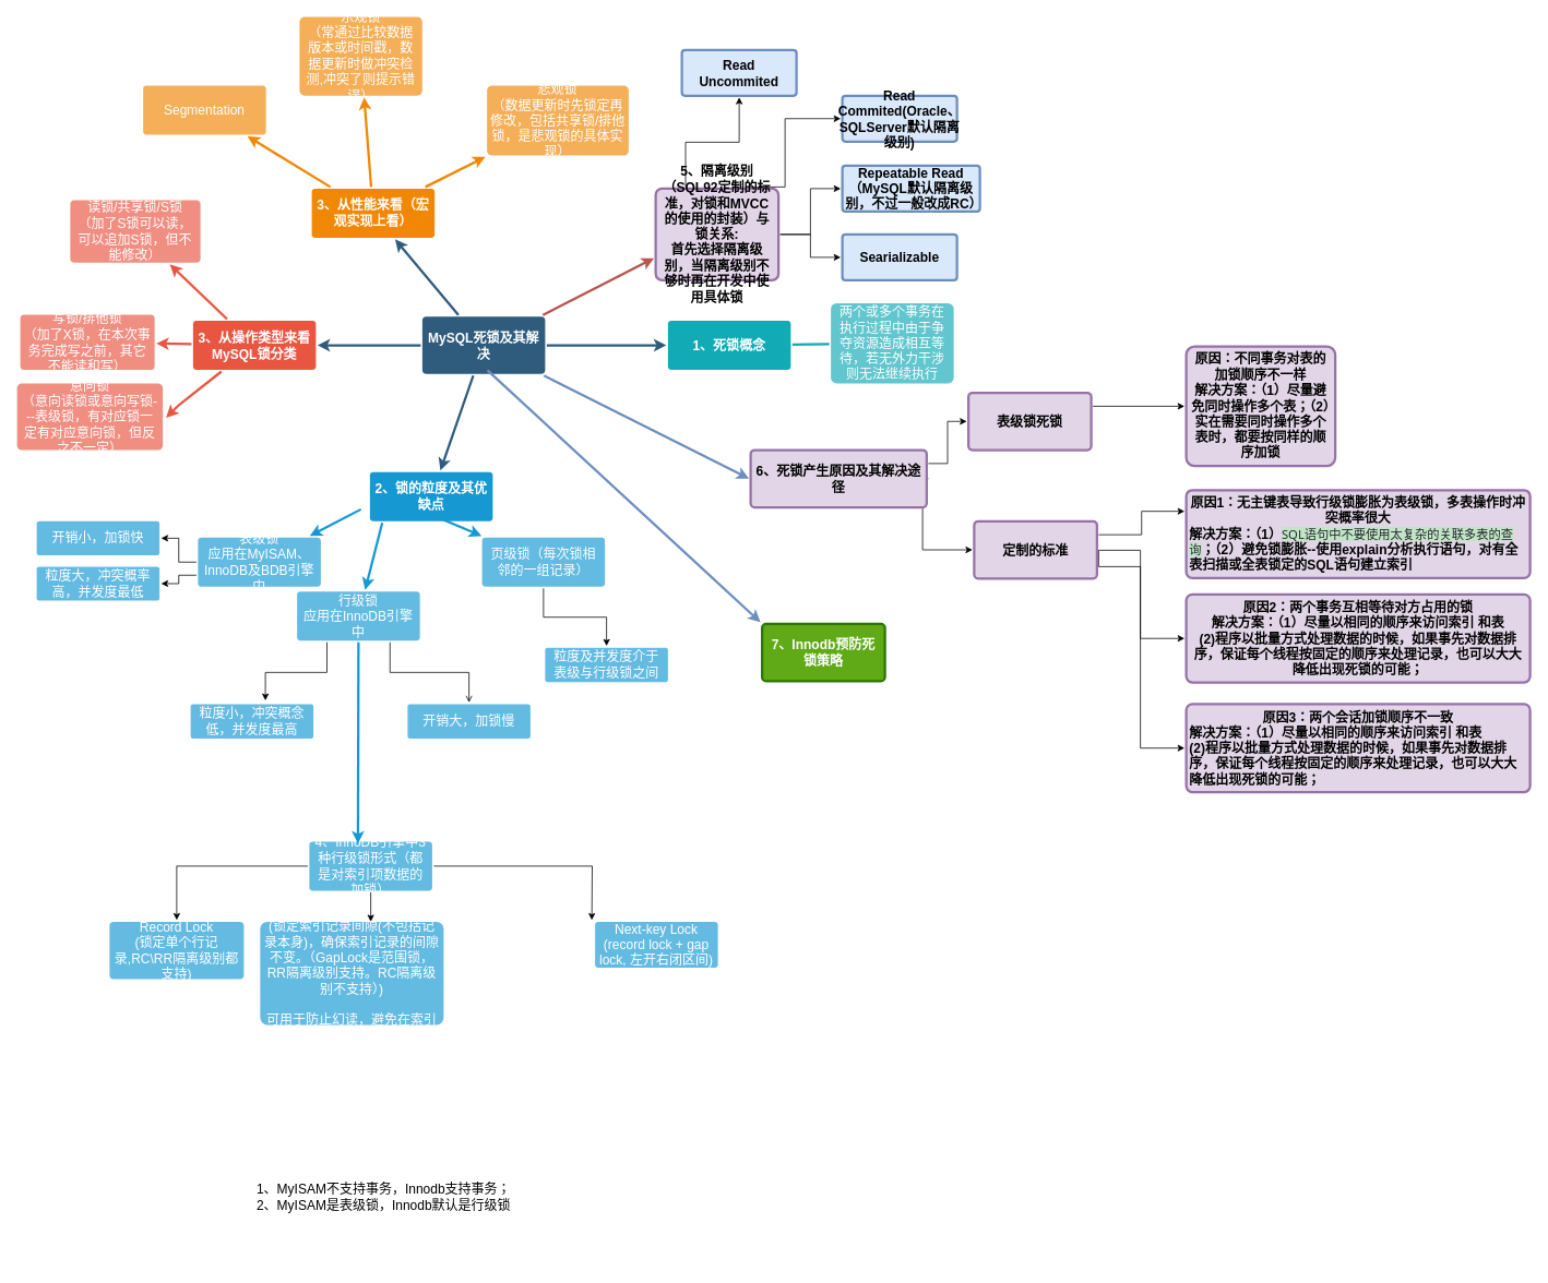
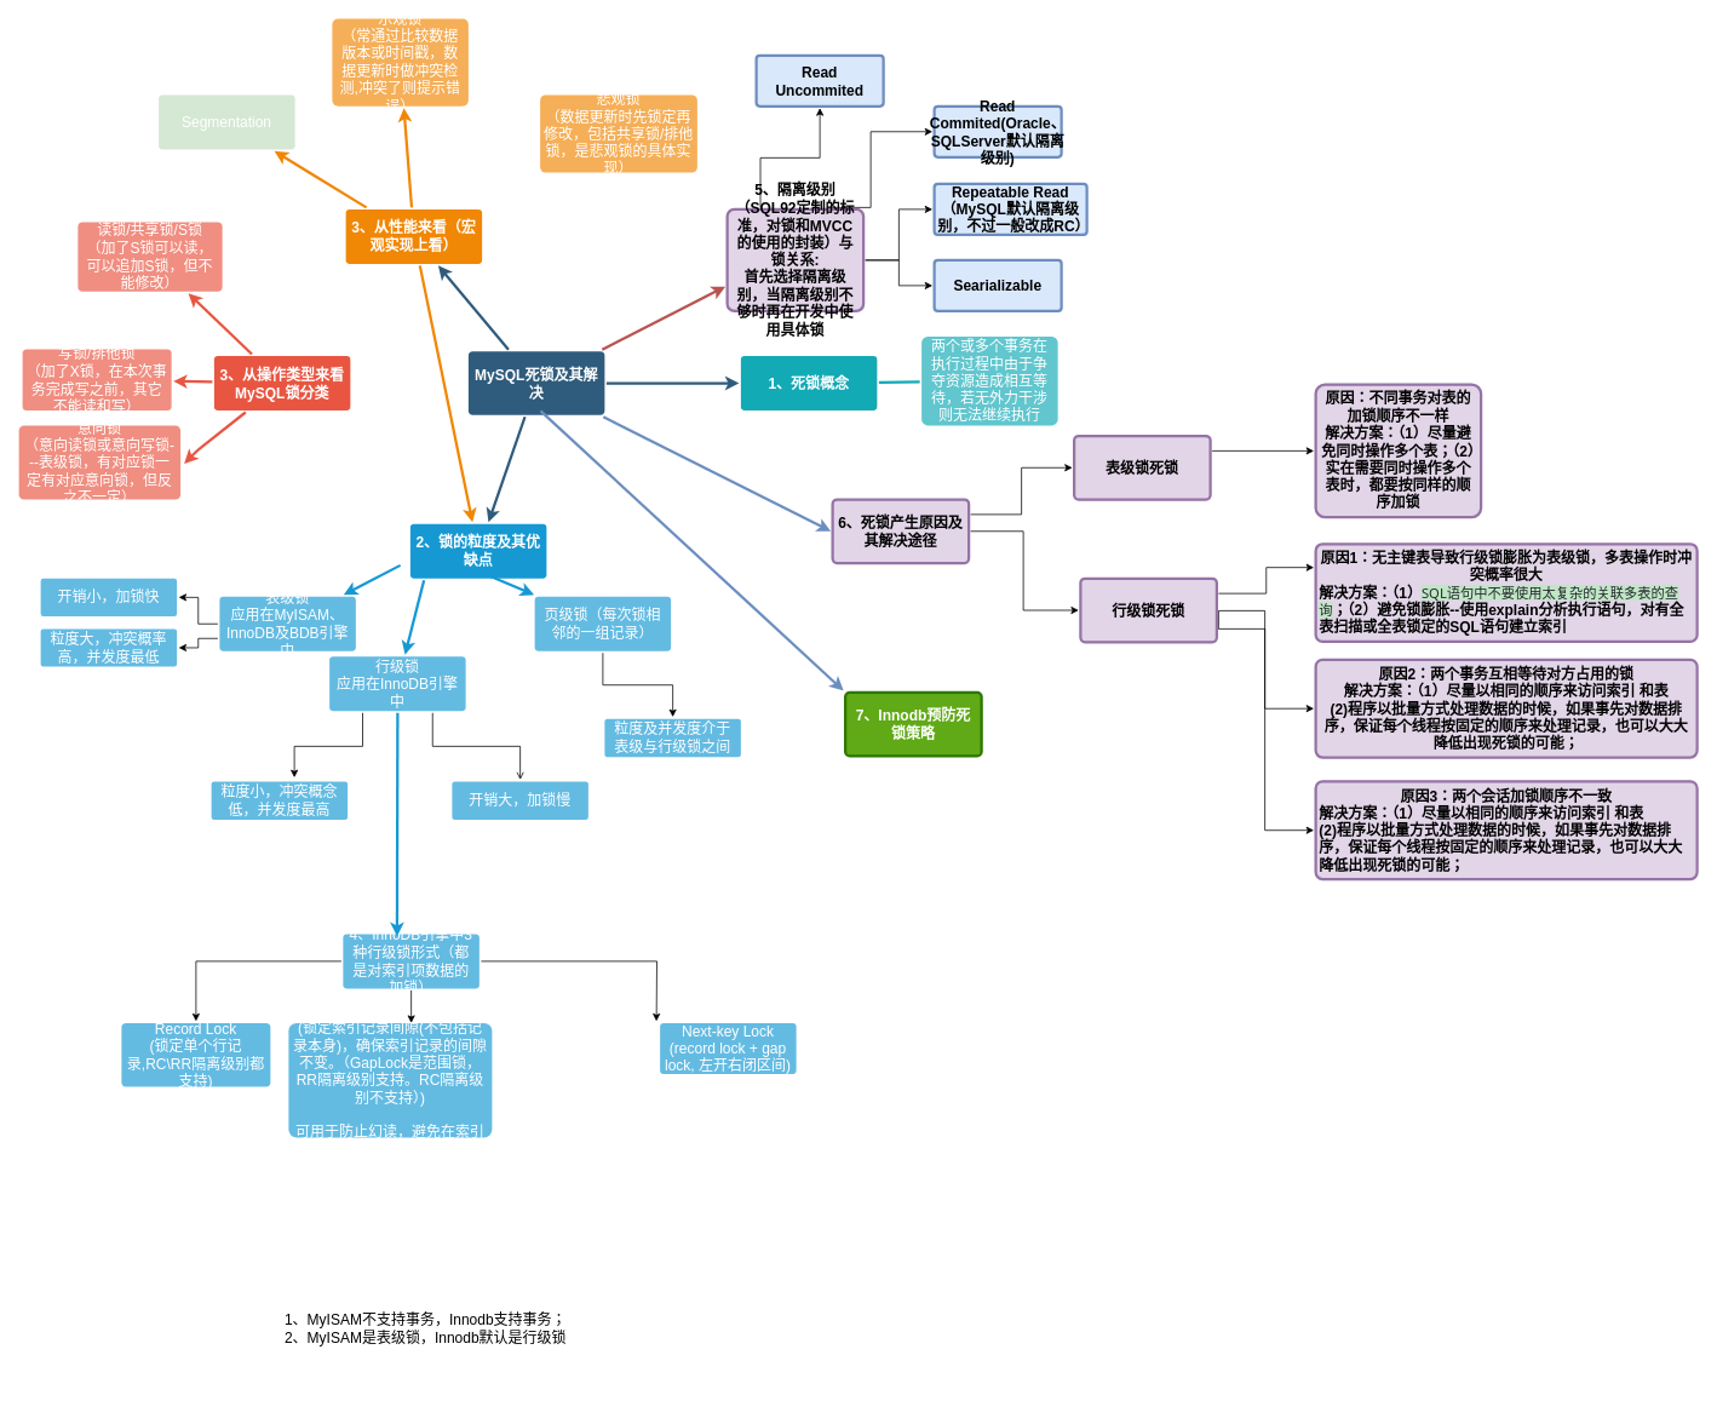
- <mxCell id="28" value="Segmentation" style="rounded=1;whiteSpace=wrap;html=1;shadow=0;labelBackgroundColor=none;strokeColor=none;strokeWidth=3;fillColor=#f5af58;fontFamily=Helvetica;fontSize=16;fontColor=#FFFFFF;align=center;spacing=5;arcSize=7;perimeterSpacing=2;" parent="1" vertex="1"><mxGeometry x="174" y="104" width="150" height="60" as="geometry" /></mxCell>
+ <mxCell id="28" value="Segmentation" style="rounded=1;whiteSpace=wrap;html=1;shadow=0;labelBackgroundColor=none;strokeColor=none;strokeWidth=3;fillColor=#d5e8d4;fontFamily=Helvetica;fontSize=16;fontColor=#FFFFFF;align=center;spacing=5;arcSize=7;perimeterSpacing=2;" parent="1" vertex="1"><mxGeometry x="174" y="104" width="150" height="60" as="geometry" /></mxCell>
- <mxCell id="25" value="" style="edgeStyle=none;rounded=0;jumpStyle=none;html=1;shadow=0;labelBackgroundColor=none;startArrow=none;startFill=0;endArrow=classic;endFill=1;jettySize=auto;orthogonalLoop=1;strokeColor=#F08705;strokeWidth=3;fontFamily=Helvetica;fontSize=16;fontColor=#FFFFFF;spacing=5;" parent="1" source="23" target="24" edge="1"><mxGeometry relative="1" as="geometry" /></mxCell>
+ <mxCell id="25" value="" style="edgeStyle=none;rounded=0;jumpStyle=none;html=1;shadow=0;labelBackgroundColor=none;startArrow=none;startFill=0;endArrow=classic;endFill=1;jettySize=auto;orthogonalLoop=1;strokeColor=#F08705;strokeWidth=3;fontFamily=Helvetica;fontSize=16;fontColor=#FFFFFF;spacing=5;" parent="1" source="23" target="15" edge="1"><mxGeometry relative="1" as="geometry" /></mxCell>
- <mxCell id="5" value="" style="edgeStyle=none;rounded=0;jumpStyle=none;html=1;shadow=0;labelBackgroundColor=none;startArrow=none;startFill=0;endArrow=classic;endFill=1;jettySize=auto;orthogonalLoop=1;strokeColor=#2F5B7C;strokeWidth=3;fontFamily=Helvetica;fontSize=16;fontColor=#23445D;spacing=5;" parent="1" source="6" target="9" edge="1"><mxGeometry relative="1" as="geometry" /></mxCell>
- <mxCell id="62" value="6、死锁产生原因及其解决途径" style="rounded=1;whiteSpace=wrap;html=1;shadow=0;labelBackgroundColor=none;strokeColor=#9673a6;strokeWidth=3;fillColor=#e1d5e7;fontFamily=Helvetica;fontSize=16;align=center;fontStyle=1;spacing=5;arcSize=7;perimeterSpacing=2;" vertex="1" parent="1"><mxGeometry x="916" y="549.5" width="215" height="70" as="geometry" /></mxCell>
+ <mxCell id="62" value="6、死锁产生原因及其解决途径" style="rounded=1;whiteSpace=wrap;html=1;shadow=0;labelBackgroundColor=none;strokeColor=#9673a6;strokeWidth=3;fillColor=#e1d5e7;fontFamily=Helvetica;fontSize=16;align=center;fontStyle=1;spacing=5;arcSize=7;perimeterSpacing=2;" vertex="1" parent="1"><mxGeometry x="916" y="549.5" width="150" height="70" as="geometry" /></mxCell>
- <mxCell id="70" value="定制的标准" style="rounded=1;whiteSpace=wrap;html=1;shadow=0;labelBackgroundColor=none;strokeColor=#9673a6;strokeWidth=3;fillColor=#e1d5e7;fontFamily=Helvetica;fontSize=16;align=center;fontStyle=1;spacing=5;arcSize=7;perimeterSpacing=2;" vertex="1" parent="1"><mxGeometry x="1189" y="636.5" width="150" height="70" as="geometry" /></mxCell>
+ <mxCell id="70" value="行级锁死锁" style="rounded=1;whiteSpace=wrap;html=1;shadow=0;labelBackgroundColor=none;strokeColor=#9673a6;strokeWidth=3;fillColor=#e1d5e7;fontFamily=Helvetica;fontSize=16;align=center;fontStyle=1;spacing=5;arcSize=7;perimeterSpacing=2;" vertex="1" parent="1"><mxGeometry x="1189" y="636.5" width="150" height="70" as="geometry" /></mxCell>
